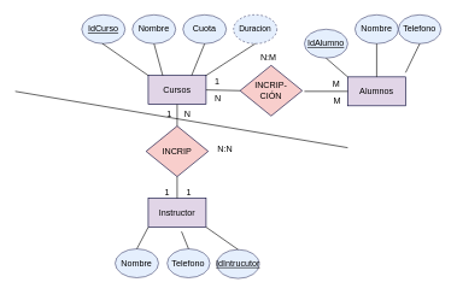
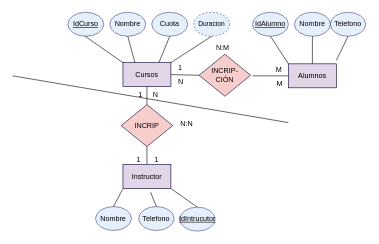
- <mxCell id="40" value="&lt;u&gt;IdAlumno&lt;/u&gt;" style="ellipse;whiteSpace=wrap;html=1;fillColor=#dae8fc;strokeColor=#000033;fillStyle=auto;opacity=70;" vertex="1" parent="1"><mxGeometry x="420" y="40" width="60" height="40" as="geometry" /></mxCell>
+ <mxCell id="40" value="&lt;u&gt;IdAlumno&lt;/u&gt;" style="ellipse;whiteSpace=wrap;html=1;fillColor=#dae8fc;strokeColor=#000033;fillStyle=auto;opacity=70;" vertex="1" parent="1"><mxGeometry x="420" y="20" width="60" height="40" as="geometry" /></mxCell>
